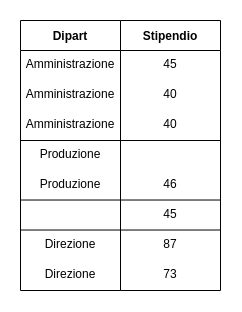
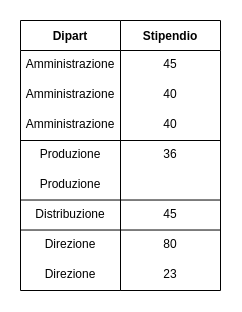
+ <mxCell id="10" value="36" style="text;strokeColor=none;fillColor=none;spacingLeft=4;spacingRight=4;overflow=hidden;rotatable=0;points=[[0,0.5],[1,0.5]];portConstraint=eastwest;fontSize=12;align=center;" parent="2" vertex="1"><mxGeometry x="100" y="120" width="100" height="30" as="geometry" /></mxCell>
- <mxCell id="12" value="46" style="text;strokeColor=none;fillColor=none;spacingLeft=4;spacingRight=4;overflow=hidden;rotatable=0;points=[[0,0.5],[1,0.5]];portConstraint=eastwest;fontSize=12;align=center;" parent="2" vertex="1"><mxGeometry x="100" y="150" width="100" height="30" as="geometry" /></mxCell>
+ <mxCell id="13" value="Distribuzione" style="text;strokeColor=none;fillColor=none;spacingLeft=4;spacingRight=4;overflow=hidden;rotatable=0;points=[[0,0.5],[1,0.5]];portConstraint=eastwest;fontSize=12;align=center;" parent="2" vertex="1"><mxGeometry y="180" width="100" height="30" as="geometry" /></mxCell>
- <mxCell id="16" value="87" style="text;strokeColor=none;fillColor=none;spacingLeft=4;spacingRight=4;overflow=hidden;rotatable=0;points=[[0,0.5],[1,0.5]];portConstraint=eastwest;fontSize=12;align=center;" parent="2" vertex="1"><mxGeometry x="100" y="210" width="100" height="30" as="geometry" /></mxCell>
+ <mxCell id="16" value="80" style="text;strokeColor=none;fillColor=none;spacingLeft=4;spacingRight=4;overflow=hidden;rotatable=0;points=[[0,0.5],[1,0.5]];portConstraint=eastwest;fontSize=12;align=center;" parent="2" vertex="1"><mxGeometry x="100" y="210" width="100" height="30" as="geometry" /></mxCell>
- <mxCell id="17" value="73" style="text;strokeColor=none;fillColor=none;spacingLeft=4;spacingRight=4;overflow=hidden;rotatable=0;points=[[0,0.5],[1,0.5]];portConstraint=eastwest;fontSize=12;align=center;" parent="2" vertex="1"><mxGeometry x="100" y="240" width="100" height="30" as="geometry" /></mxCell>
+ <mxCell id="17" value="23" style="text;strokeColor=none;fillColor=none;spacingLeft=4;spacingRight=4;overflow=hidden;rotatable=0;points=[[0,0.5],[1,0.5]];portConstraint=eastwest;fontSize=12;align=center;" parent="2" vertex="1"><mxGeometry x="100" y="240" width="100" height="30" as="geometry" /></mxCell>
